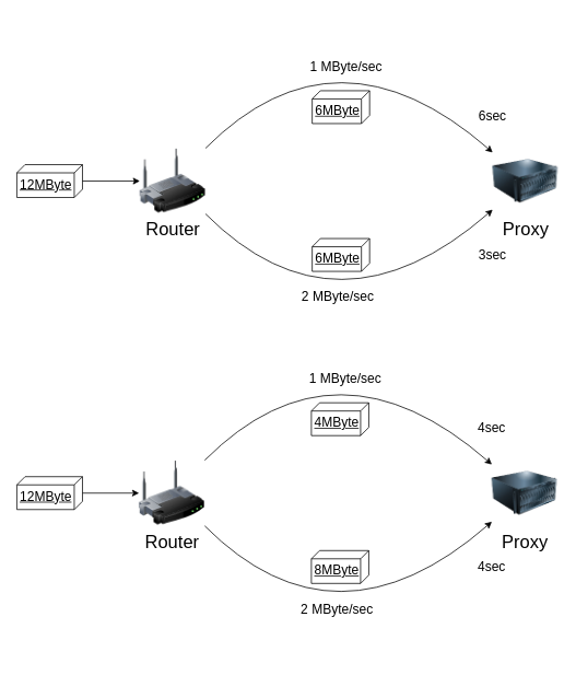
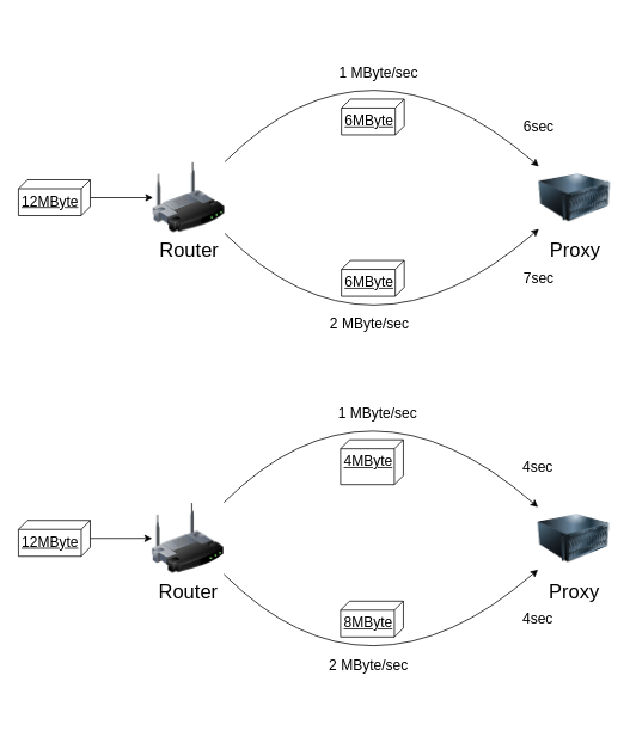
- <mxCell id="11" value="3sec" style="text;html=1;strokeColor=none;fillColor=none;align=center;verticalAlign=middle;whiteSpace=wrap;rounded=0;fontSize=16;" parent="1" vertex="1"><mxGeometry x="570" y="295" width="60" height="30" as="geometry" /></mxCell>
+ <mxCell id="11" value="7sec" style="text;html=1;strokeColor=none;fillColor=none;align=center;verticalAlign=middle;whiteSpace=wrap;rounded=0;fontSize=16;" parent="1" vertex="1"><mxGeometry x="570" y="295" width="60" height="30" as="geometry" /></mxCell>
- <mxCell id="18" value="4MByte" style="verticalAlign=top;align=left;spacingTop=8;spacingLeft=2;spacingRight=12;shape=cube;size=10;direction=south;fontStyle=4;html=1;fontSize=16;" parent="1" vertex="1"><mxGeometry x="379" y="490" width="70" height="40" as="geometry" /></mxCell>
+ <mxCell id="18" value="4MByte" style="verticalAlign=top;align=left;spacingTop=8;spacingLeft=2;spacingRight=12;shape=cube;size=10;direction=south;fontStyle=4;html=1;fontSize=16;" parent="1" vertex="1"><mxGeometry x="379" y="490" width="70" height="50" as="geometry" /></mxCell>
